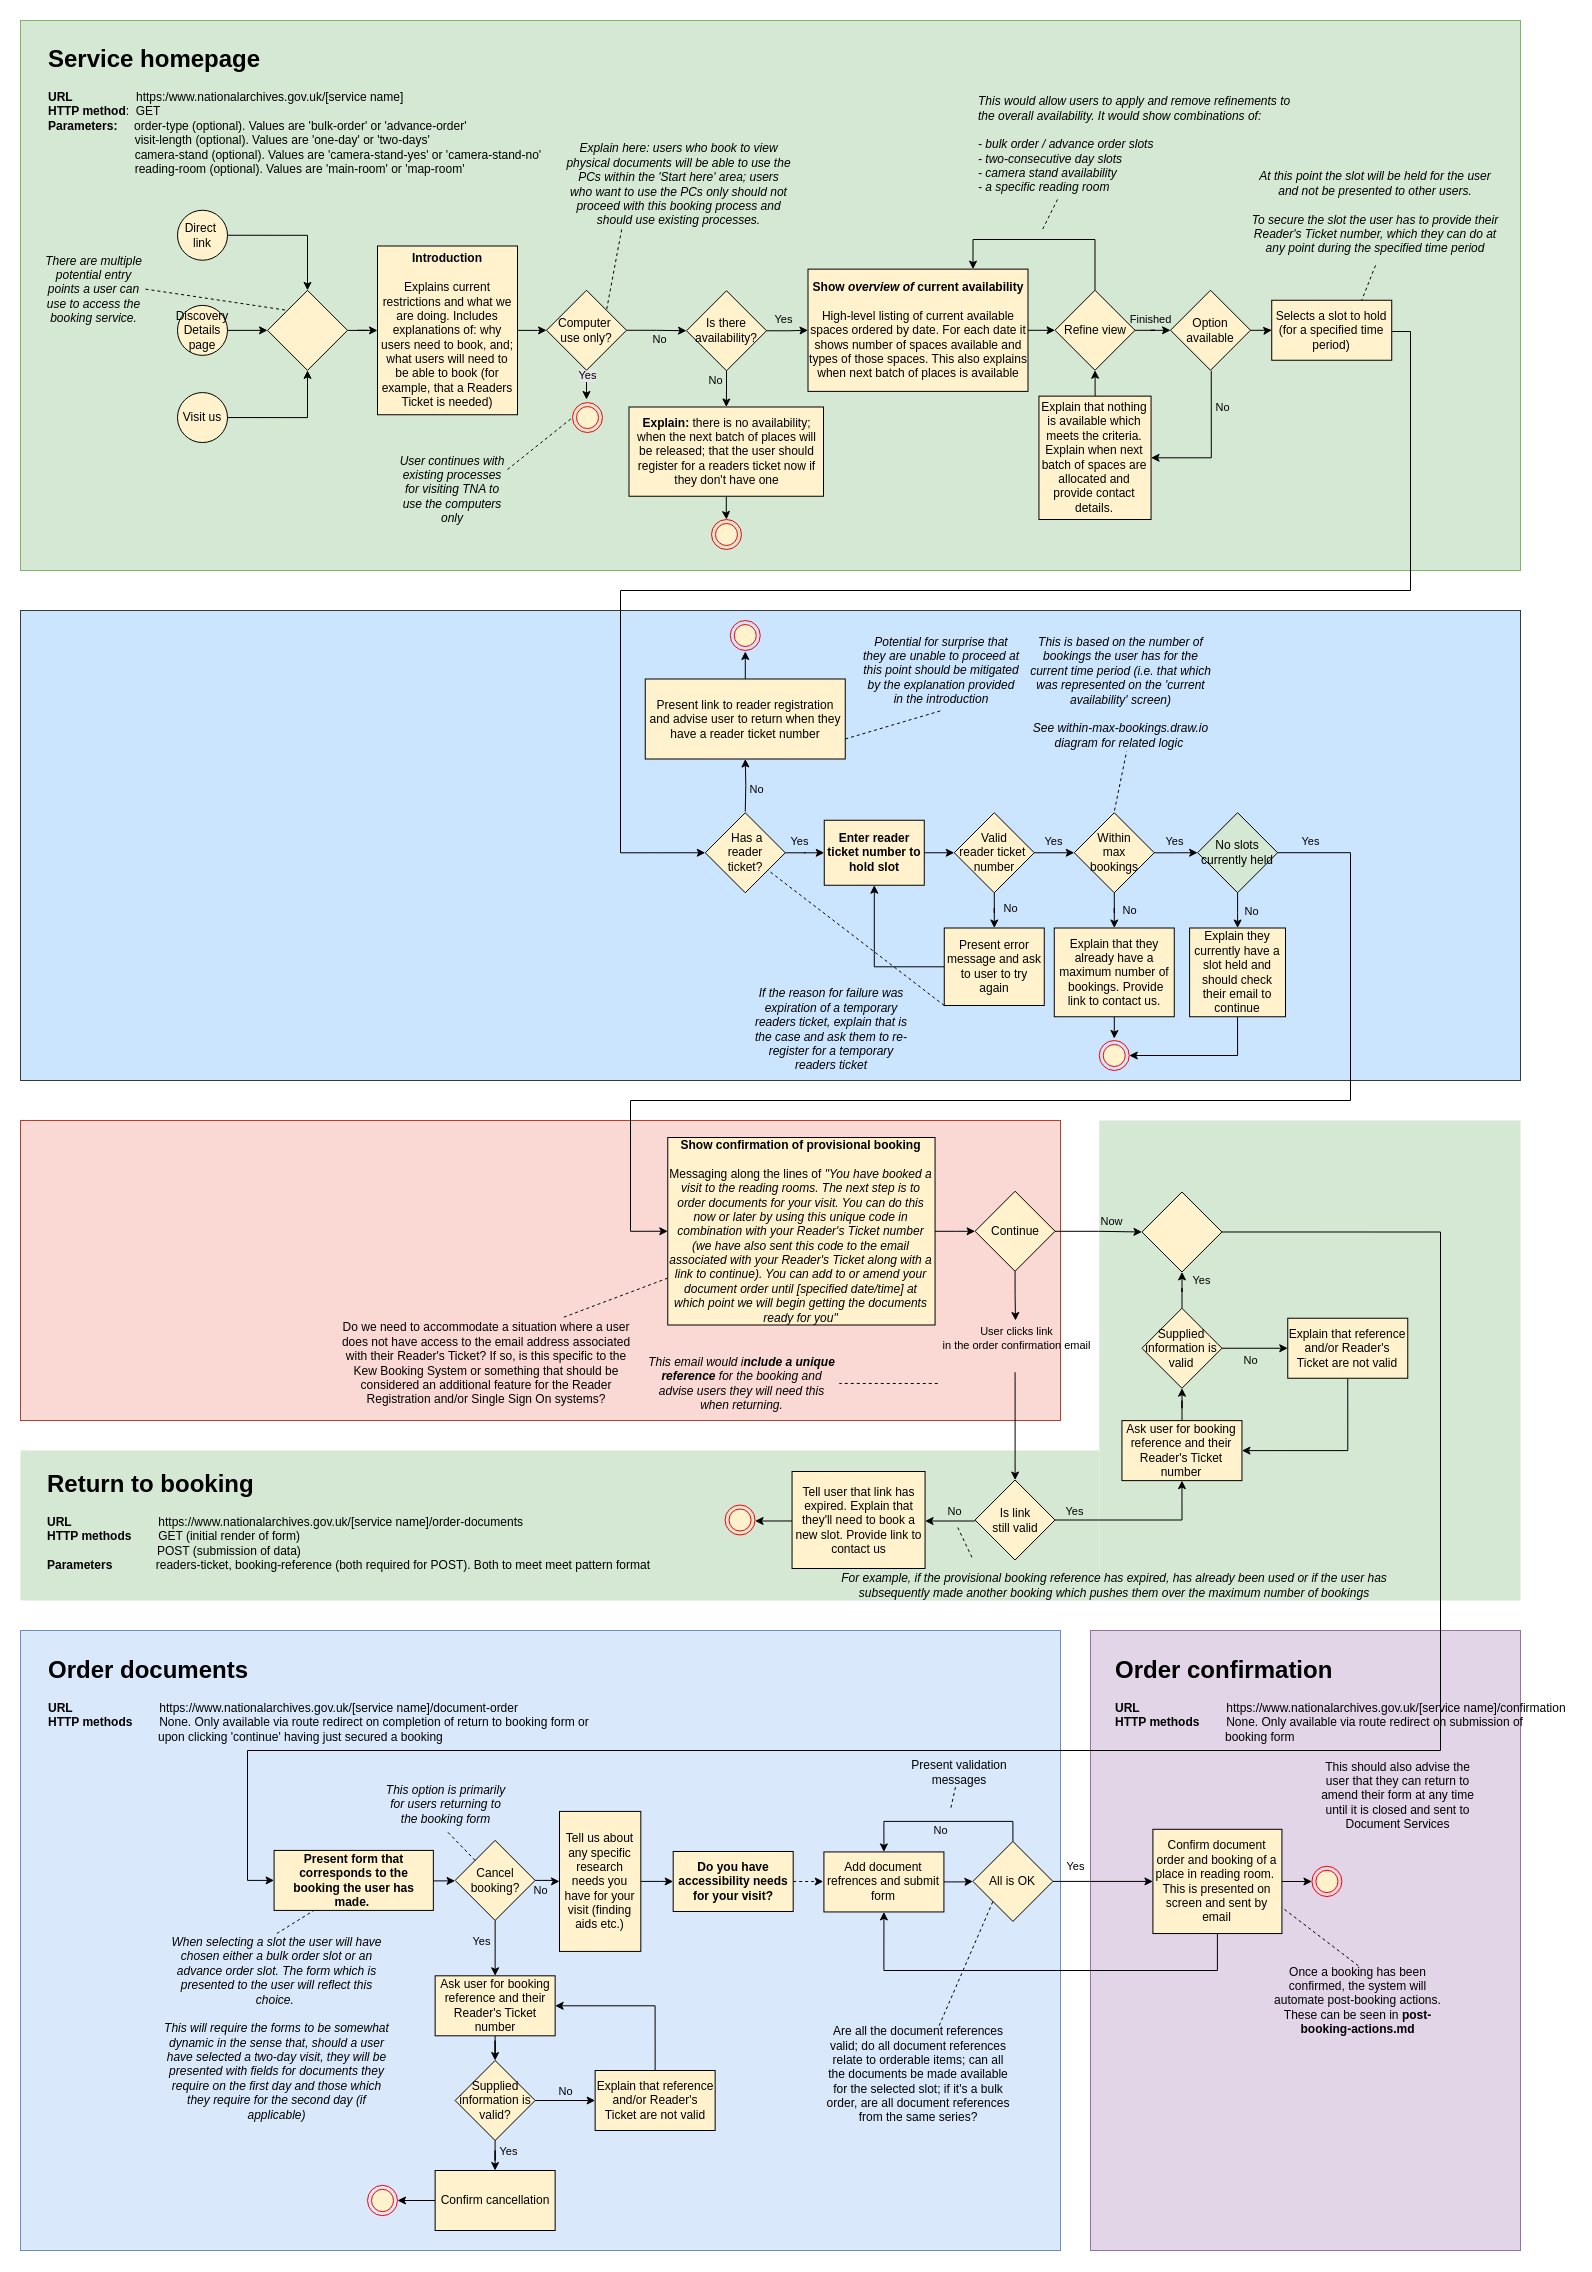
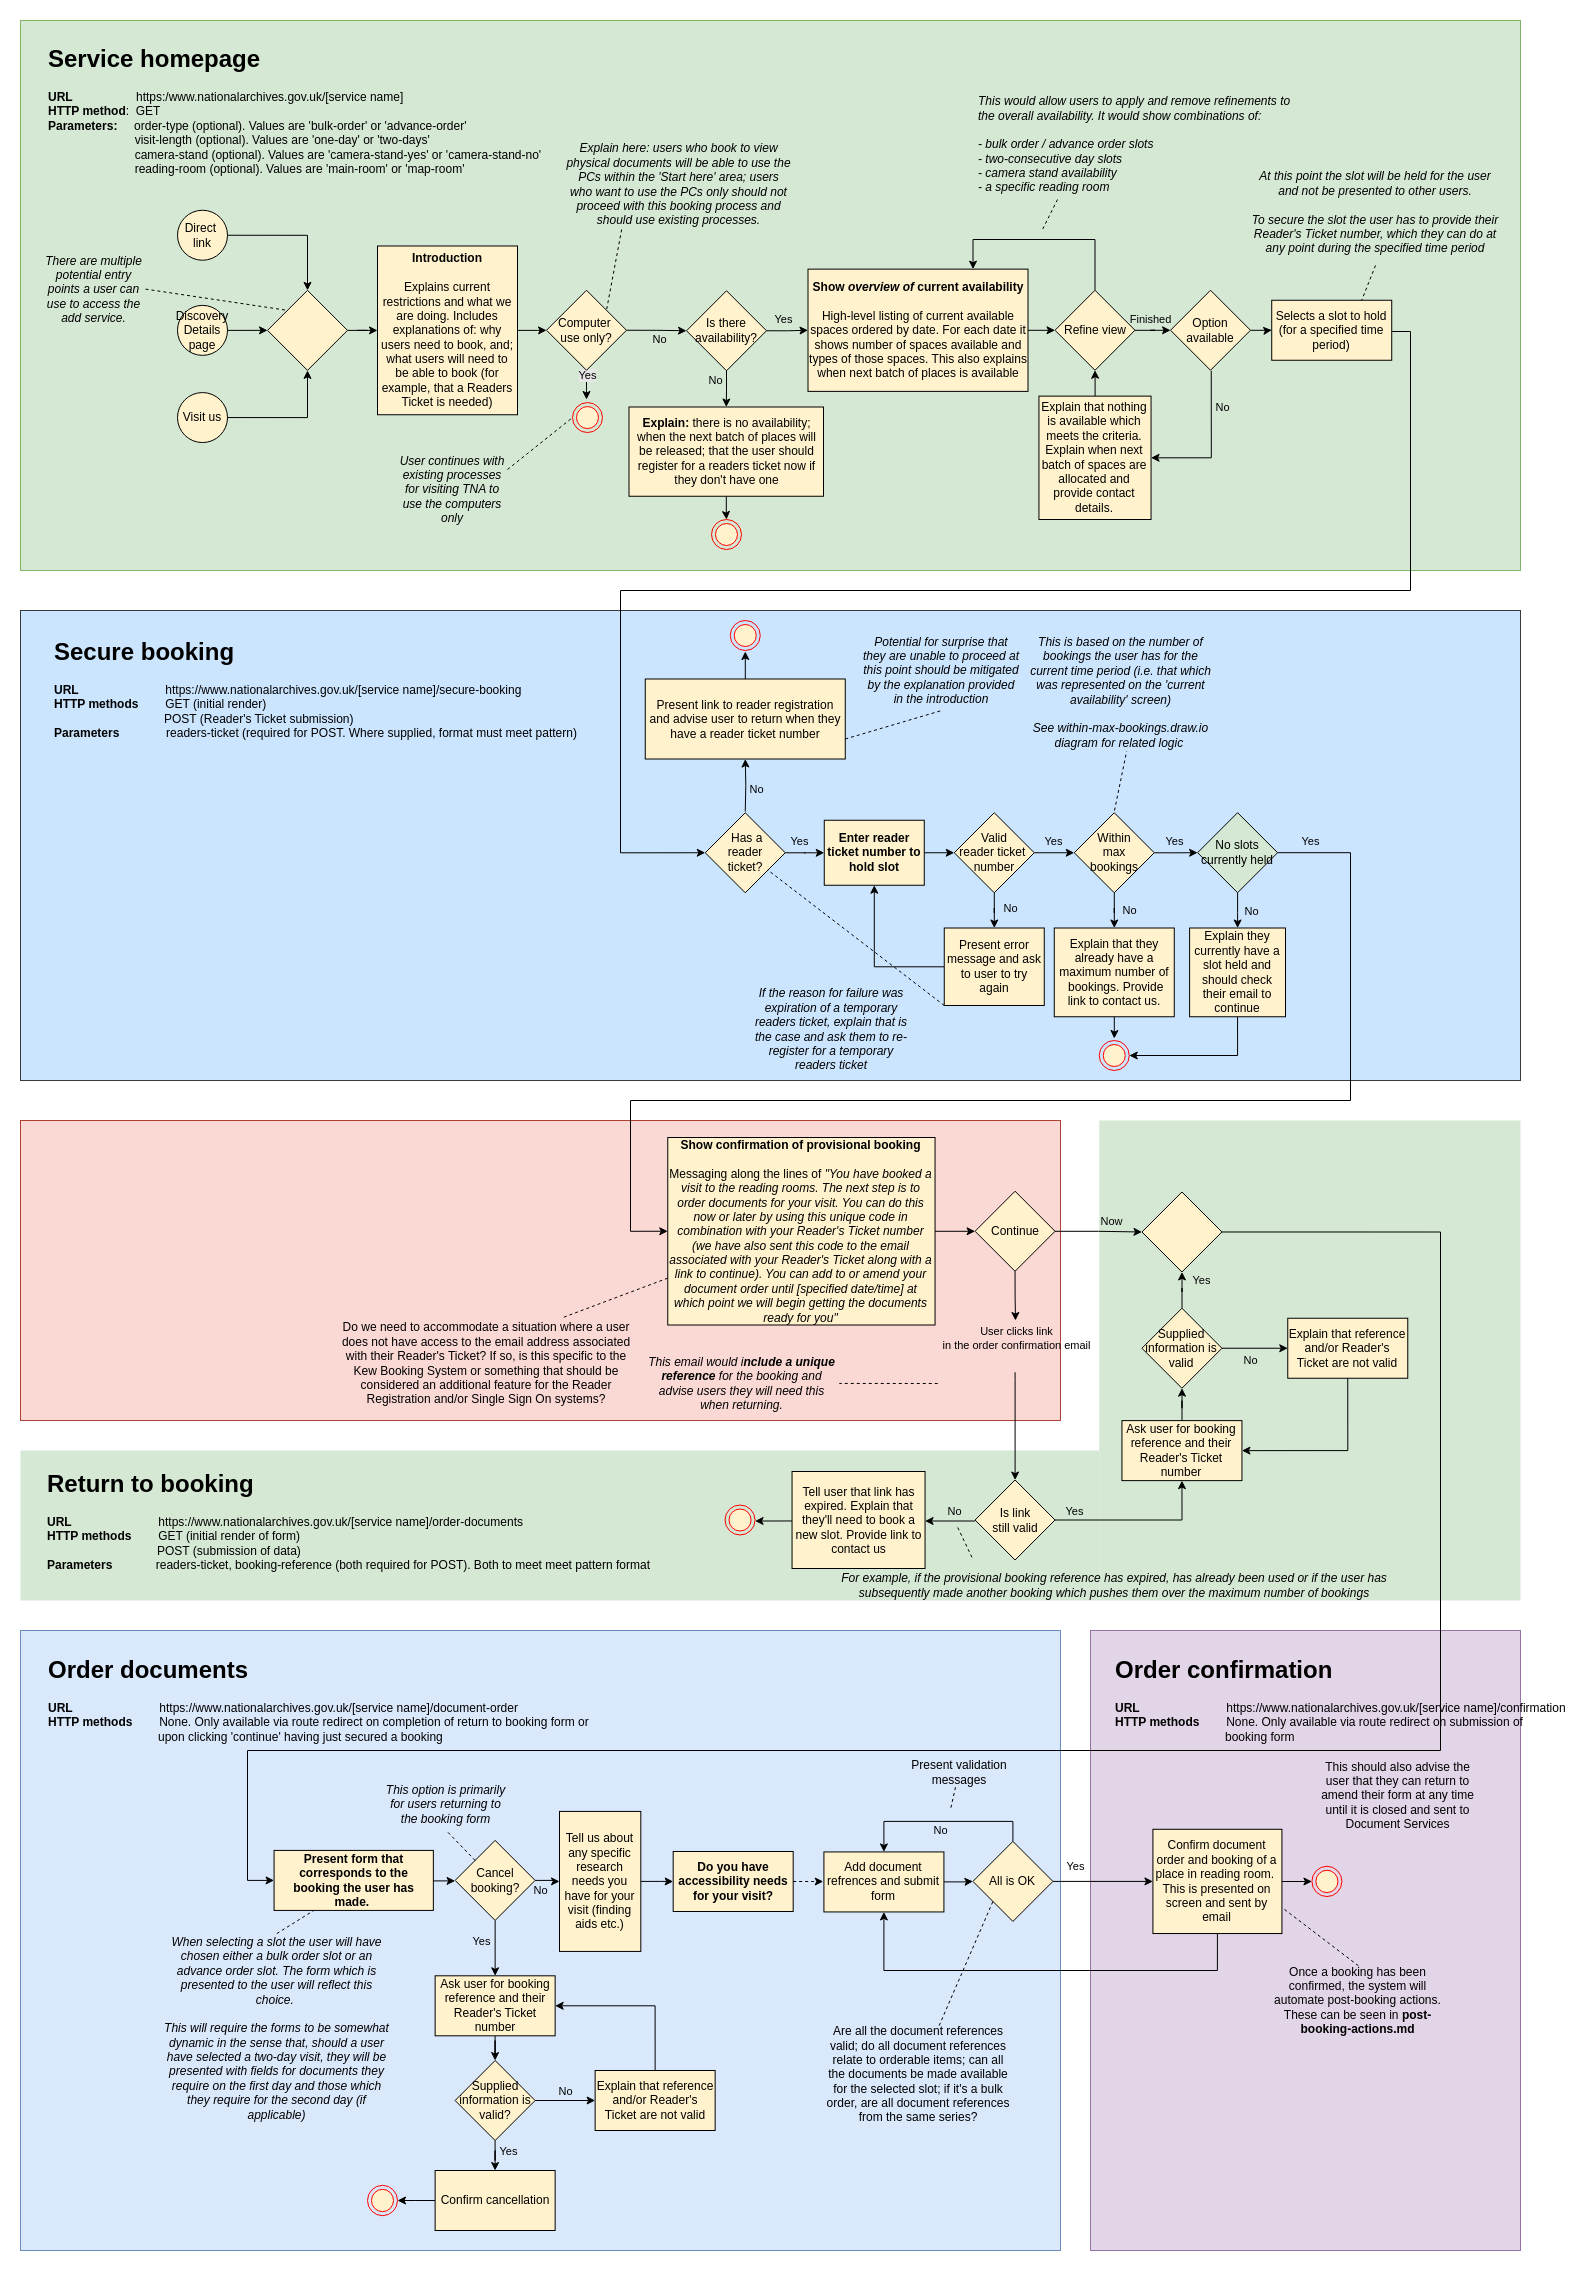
- <mxCell id="79" value="There are multiple potential entry points a user can use to access the booking service." style="text;html=1;strokeColor=none;fillColor=none;align=center;verticalAlign=middle;whiteSpace=wrap;rounded=0;fontStyle=2" parent="1" vertex="1"><mxGeometry x="42" y="259" width="103" height="59.25" as="geometry" /></mxCell>
+ <mxCell id="79" value="There are multiple potential entry points a user can use to access the add service." style="text;html=1;strokeColor=none;fillColor=none;align=center;verticalAlign=middle;whiteSpace=wrap;rounded=0;fontStyle=2" parent="1" vertex="1"><mxGeometry x="42" y="259" width="103" height="59.25" as="geometry" /></mxCell>
+ <mxCell id="166" value="&lt;h1&gt;Secure booking&lt;/h1&gt;&lt;div&gt;&lt;b&gt;URL&lt;/b&gt;&amp;nbsp; &amp;nbsp; &amp;nbsp; &amp;nbsp; &amp;nbsp; &amp;nbsp; &amp;nbsp; &amp;nbsp; &amp;nbsp; &amp;nbsp; &amp;nbsp; &amp;nbsp; &amp;nbsp; https://www.nationalarchives.gov.uk/[service name]/secure-booking&lt;/div&gt;&lt;div&gt;&lt;b&gt;HTTP methods &amp;nbsp;&lt;/b&gt;&amp;nbsp; &amp;nbsp; &amp;nbsp; GET (initial render)&amp;nbsp;&lt;/div&gt;&lt;div&gt;&amp;nbsp; &amp;nbsp; &amp;nbsp; &amp;nbsp; &amp;nbsp; &amp;nbsp; &amp;nbsp; &amp;nbsp; &amp;nbsp; &amp;nbsp; &amp;nbsp; &amp;nbsp; &amp;nbsp; &amp;nbsp; &amp;nbsp; &amp;nbsp; &amp;nbsp;POST (Reader's Ticket submission)&lt;/div&gt;&lt;div&gt;&lt;b&gt;Parameters&lt;/b&gt;&amp;nbsp; &amp;nbsp; &amp;nbsp; &amp;nbsp; &amp;nbsp; &amp;nbsp; &amp;nbsp; readers-ticket (required for POST. Where supplied, format must meet pattern)&lt;/div&gt;" style="text;html=1;strokeColor=none;fillColor=none;spacing=5;spacingTop=-20;whiteSpace=wrap;overflow=hidden;rounded=0;" parent="1" vertex="1"><mxGeometry x="48.5" y="632" width="551.5" height="120" as="geometry" /></mxCell>
